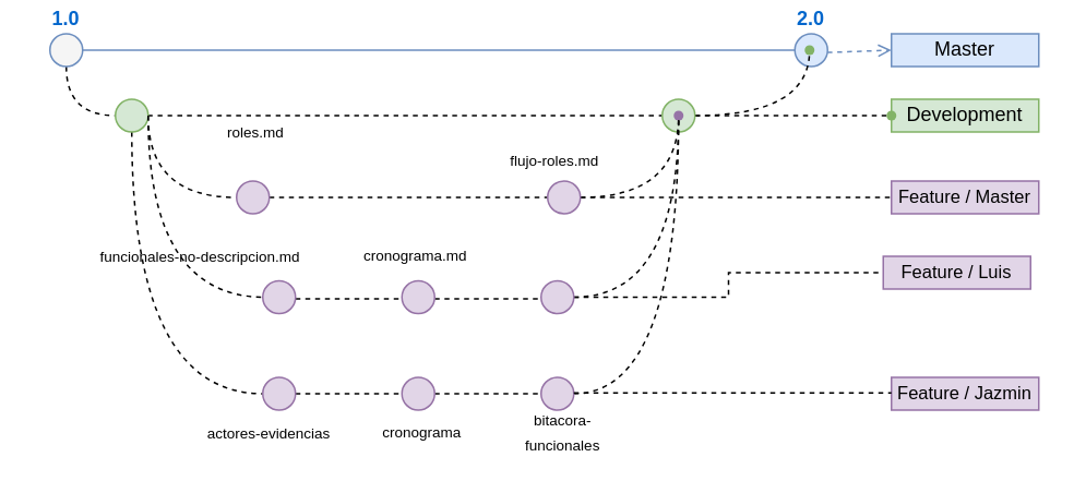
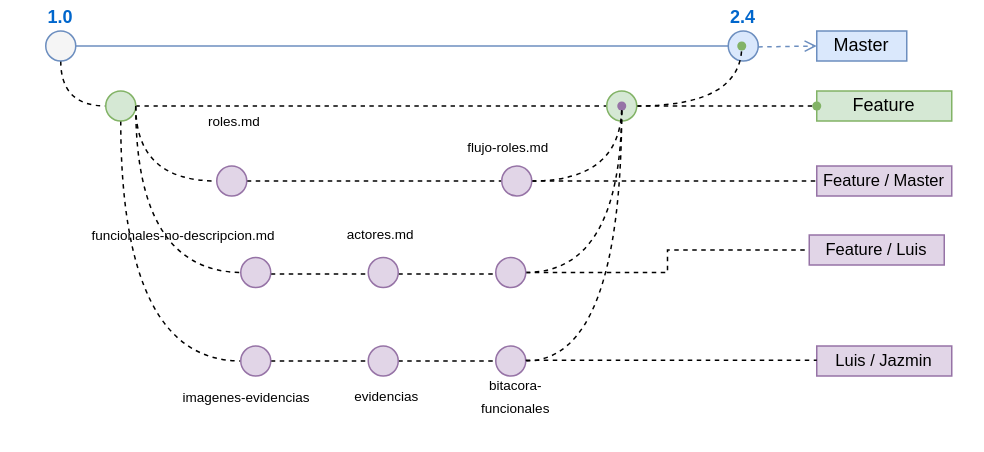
- <mxCell id="6" value="2.0" style="ellipse;whiteSpace=wrap;html=1;aspect=fixed;fillColor=#dae8fc;strokeColor=#6c8ebf;fontStyle=1;labelPosition=center;verticalLabelPosition=top;align=center;verticalAlign=bottom;fontColor=#0066CC;" parent="1" vertex="1"><mxGeometry x="485" y="20" width="20" height="20" as="geometry" /></mxCell>
+ <mxCell id="6" value="2.4" style="ellipse;whiteSpace=wrap;html=1;aspect=fixed;fillColor=#dae8fc;strokeColor=#6c8ebf;fontStyle=1;labelPosition=center;verticalLabelPosition=top;align=center;verticalAlign=bottom;fontColor=#0066CC;" parent="1" vertex="1"><mxGeometry x="485" y="20" width="20" height="20" as="geometry" /></mxCell>
- <mxCell id="4" value="Master" style="text;html=1;strokeColor=#6c8ebf;fillColor=#dae8fc;align=center;verticalAlign=middle;whiteSpace=wrap;rounded=0;" parent="1" vertex="1"><mxGeometry x="544" y="20" width="90" height="20" as="geometry" /></mxCell>
+ <mxCell id="4" value="Master" style="text;html=1;strokeColor=#6c8ebf;fillColor=#dae8fc;align=center;verticalAlign=middle;whiteSpace=wrap;rounded=0;" parent="1" vertex="1"><mxGeometry x="544" y="20" width="60" height="20" as="geometry" /></mxCell>
- <mxCell id="10" value="Development" style="text;html=1;strokeColor=#82b366;fillColor=#d5e8d4;align=center;verticalAlign=middle;whiteSpace=wrap;rounded=0;" parent="1" vertex="1"><mxGeometry x="544" y="60" width="90" height="20" as="geometry" /></mxCell>
+ <mxCell id="10" value="Feature" style="text;html=1;strokeColor=#82b366;fillColor=#d5e8d4;align=center;verticalAlign=middle;whiteSpace=wrap;rounded=0;" parent="1" vertex="1"><mxGeometry x="544" y="60" width="90" height="20" as="geometry" /></mxCell>
- <mxCell id="38" value="&lt;font style=&quot;font-size: 9px;&quot;&gt;cronograma.md&lt;/font&gt;" style="text;html=1;align=center;verticalAlign=middle;whiteSpace=wrap;rounded=0;" vertex="1" parent="1"><mxGeometry x="219" y="140" width="69" height="30" as="geometry" /></mxCell>
+ <mxCell id="38" value="&lt;font style=&quot;font-size: 9px;&quot;&gt;actores.md&lt;/font&gt;" style="text;html=1;align=center;verticalAlign=middle;whiteSpace=wrap;rounded=0;" vertex="1" parent="1"><mxGeometry x="219" y="140" width="69" height="30" as="geometry" /></mxCell>
- <mxCell id="30" value="&lt;font style=&quot;font-size: 11px;&quot;&gt;Feature / Jazmin&lt;/font&gt;" style="text;html=1;strokeColor=#9673a6;fillColor=#e1d5e7;align=center;verticalAlign=middle;whiteSpace=wrap;rounded=0;" vertex="1" parent="1"><mxGeometry x="544" y="230" width="90" height="20" as="geometry" /></mxCell>
+ <mxCell id="30" value="&lt;font style=&quot;font-size: 11px;&quot;&gt;Luis / Jazmin&lt;/font&gt;" style="text;html=1;strokeColor=#9673a6;fillColor=#e1d5e7;align=center;verticalAlign=middle;whiteSpace=wrap;rounded=0;" vertex="1" parent="1"><mxGeometry x="544" y="230" width="90" height="20" as="geometry" /></mxCell>
- <mxCell id="46" value="&lt;font style=&quot;font-size: 9px;&quot;&gt;cronograma&lt;/font&gt;" style="text;html=1;align=center;verticalAlign=middle;whiteSpace=wrap;rounded=0;" vertex="1" parent="1"><mxGeometry x="227" y="248" width="61" height="30" as="geometry" /></mxCell>
+ <mxCell id="46" value="&lt;font style=&quot;font-size: 9px;&quot;&gt;evidencias&lt;/font&gt;" style="text;html=1;align=center;verticalAlign=middle;whiteSpace=wrap;rounded=0;" vertex="1" parent="1"><mxGeometry x="227" y="248" width="61" height="30" as="geometry" /></mxCell>
- <mxCell id="45" value="&lt;font style=&quot;font-size: 9px;&quot;&gt;actores-evidencias&lt;/font&gt;" style="text;html=1;align=center;verticalAlign=middle;whiteSpace=wrap;rounded=0;" vertex="1" parent="1"><mxGeometry x="119" y="249" width="90" height="30" as="geometry" /></mxCell>
+ <mxCell id="45" value="&lt;font style=&quot;font-size: 9px;&quot;&gt;imagenes-evidencias&lt;/font&gt;" style="text;html=1;align=center;verticalAlign=middle;whiteSpace=wrap;rounded=0;" vertex="1" parent="1"><mxGeometry x="119" y="249" width="90" height="30" as="geometry" /></mxCell>
